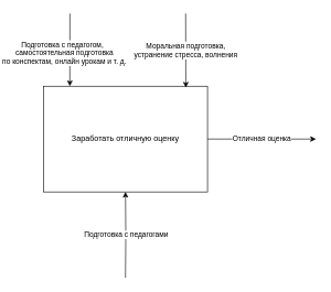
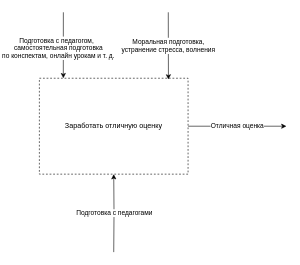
- <mxCell id="3" value="Заработать отличную оценку" style="rounded=0;whiteSpace=wrap;html=1;" parent="1" vertex="1"><mxGeometry x="20" y="130" width="248" height="160" as="geometry" /></mxCell>
+ <mxCell id="3" value="Заработать отличную оценку" style="rounded=0;whiteSpace=wrap;html=1;dashed=1;" parent="1" vertex="1"><mxGeometry x="20" y="130" width="248" height="160" as="geometry" /></mxCell>
